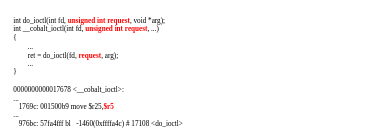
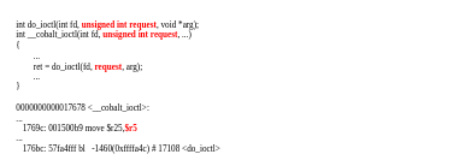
- <mxCell id="2" value="&lt;div&gt;&lt;div&gt;int do_ioctl(int fd, &lt;font color=&quot;#ff0000&quot;&gt;&lt;b&gt;unsigned int request&lt;/b&gt;&lt;/font&gt;, void *arg);&lt;br&gt;&lt;/div&gt;&lt;div&gt;int __cobalt_ioctl(int fd, &lt;b&gt;&lt;font color=&quot;#ff0000&quot;&gt;unsigned int request&lt;/font&gt;&lt;/b&gt;, ...)&lt;/div&gt;&lt;div&gt;{&lt;/div&gt;&lt;div&gt;&amp;nbsp; &amp;nbsp; &amp;nbsp; &amp;nbsp; ...&lt;/div&gt;&lt;div&gt;&lt;span style=&quot;&quot;&gt;&lt;/span&gt;&amp;nbsp; &amp;nbsp; &amp;nbsp; &amp;nbsp; ret = do_ioctl(fd, &lt;b&gt;&lt;font color=&quot;#ff0000&quot;&gt;request&lt;/font&gt;&lt;/b&gt;, arg);&lt;/div&gt;&lt;div&gt;&amp;nbsp; &amp;nbsp; &amp;nbsp; &amp;nbsp; ...&lt;/div&gt;&lt;div&gt;}&lt;/div&gt;&lt;/div&gt;&lt;div&gt;&lt;br&gt;&lt;/div&gt;&lt;div&gt;0000000000017678 &amp;lt;__cobalt_ioctl&amp;gt;:&lt;/div&gt;&lt;div&gt;...&lt;/div&gt;&lt;div&gt;&amp;nbsp; &amp;nbsp;1769c:&lt;span style=&quot;&quot;&gt;&#09;&lt;/span&gt;001500b9 &lt;span style=&quot;&quot;&gt;&#09;&lt;/span&gt;move&lt;span style=&quot;&quot;&gt;&#09;&lt;/span&gt;$r25,&lt;font color=&quot;#ff0000&quot;&gt;&lt;b&gt;$r5&lt;/b&gt;&lt;/font&gt;&lt;/div&gt;&lt;div&gt;...&lt;/div&gt;&lt;div&gt;&amp;nbsp; &amp;nbsp;976bc:&lt;span style=&quot;&quot;&gt;&#09;&lt;/span&gt;57fa4fff &lt;span style=&quot;&quot;&gt;&#09;&lt;/span&gt;bl&lt;span style=&quot;&quot;&gt;&amp;nbsp; &amp;nbsp;&lt;/span&gt;-1460(0xffffa4c) # 17108 &amp;lt;do_ioctl&amp;gt;&lt;/div&gt;" style="text;whiteSpace=wrap;html=1;fontFamily=Fira Code;" parent="1" vertex="1"><mxGeometry x="20" y="20" width="610" height="180" as="geometry" /></mxCell>
+ <mxCell id="2" value="&lt;div&gt;&lt;div&gt;int do_ioctl(int fd, &lt;font color=&quot;#ff0000&quot;&gt;&lt;b&gt;unsigned int request&lt;/b&gt;&lt;/font&gt;, void *arg);&lt;br&gt;&lt;/div&gt;&lt;div&gt;int __cobalt_ioctl(int fd, &lt;b&gt;&lt;font color=&quot;#ff0000&quot;&gt;unsigned int request&lt;/font&gt;&lt;/b&gt;, ...)&lt;/div&gt;&lt;div&gt;{&lt;/div&gt;&lt;div&gt;&amp;nbsp; &amp;nbsp; &amp;nbsp; &amp;nbsp; ...&lt;/div&gt;&lt;div&gt;&lt;span style=&quot;&quot;&gt;&lt;/span&gt;&amp;nbsp; &amp;nbsp; &amp;nbsp; &amp;nbsp; ret = do_ioctl(fd, &lt;b&gt;&lt;font color=&quot;#ff0000&quot;&gt;request&lt;/font&gt;&lt;/b&gt;, arg);&lt;/div&gt;&lt;div&gt;&amp;nbsp; &amp;nbsp; &amp;nbsp; &amp;nbsp; ...&lt;/div&gt;&lt;div&gt;}&lt;/div&gt;&lt;/div&gt;&lt;div&gt;&lt;br&gt;&lt;/div&gt;&lt;div&gt;0000000000017678 &amp;lt;__cobalt_ioctl&amp;gt;:&lt;/div&gt;&lt;div&gt;...&lt;/div&gt;&lt;div&gt;&amp;nbsp; &amp;nbsp;1769c:&lt;span style=&quot;&quot;&gt;&#09;&lt;/span&gt;001500b9 &lt;span style=&quot;&quot;&gt;&#09;&lt;/span&gt;move&lt;span style=&quot;&quot;&gt;&#09;&lt;/span&gt;$r25,&lt;font color=&quot;#ff0000&quot;&gt;&lt;b&gt;$r5&lt;/b&gt;&lt;/font&gt;&lt;/div&gt;&lt;div&gt;...&lt;/div&gt;&lt;div&gt;&amp;nbsp; &amp;nbsp;176bc:&lt;span style=&quot;&quot;&gt;&#09;&lt;/span&gt;57fa4fff &lt;span style=&quot;&quot;&gt;&#09;&lt;/span&gt;bl&lt;span style=&quot;&quot;&gt;&amp;nbsp; &amp;nbsp;&lt;/span&gt;-1460(0xffffa4c) # 17108 &amp;lt;do_ioctl&amp;gt;&lt;/div&gt;" style="text;whiteSpace=wrap;html=1;fontFamily=Fira Code;" parent="1" vertex="1"><mxGeometry x="20" y="20" width="610" height="180" as="geometry" /></mxCell>
